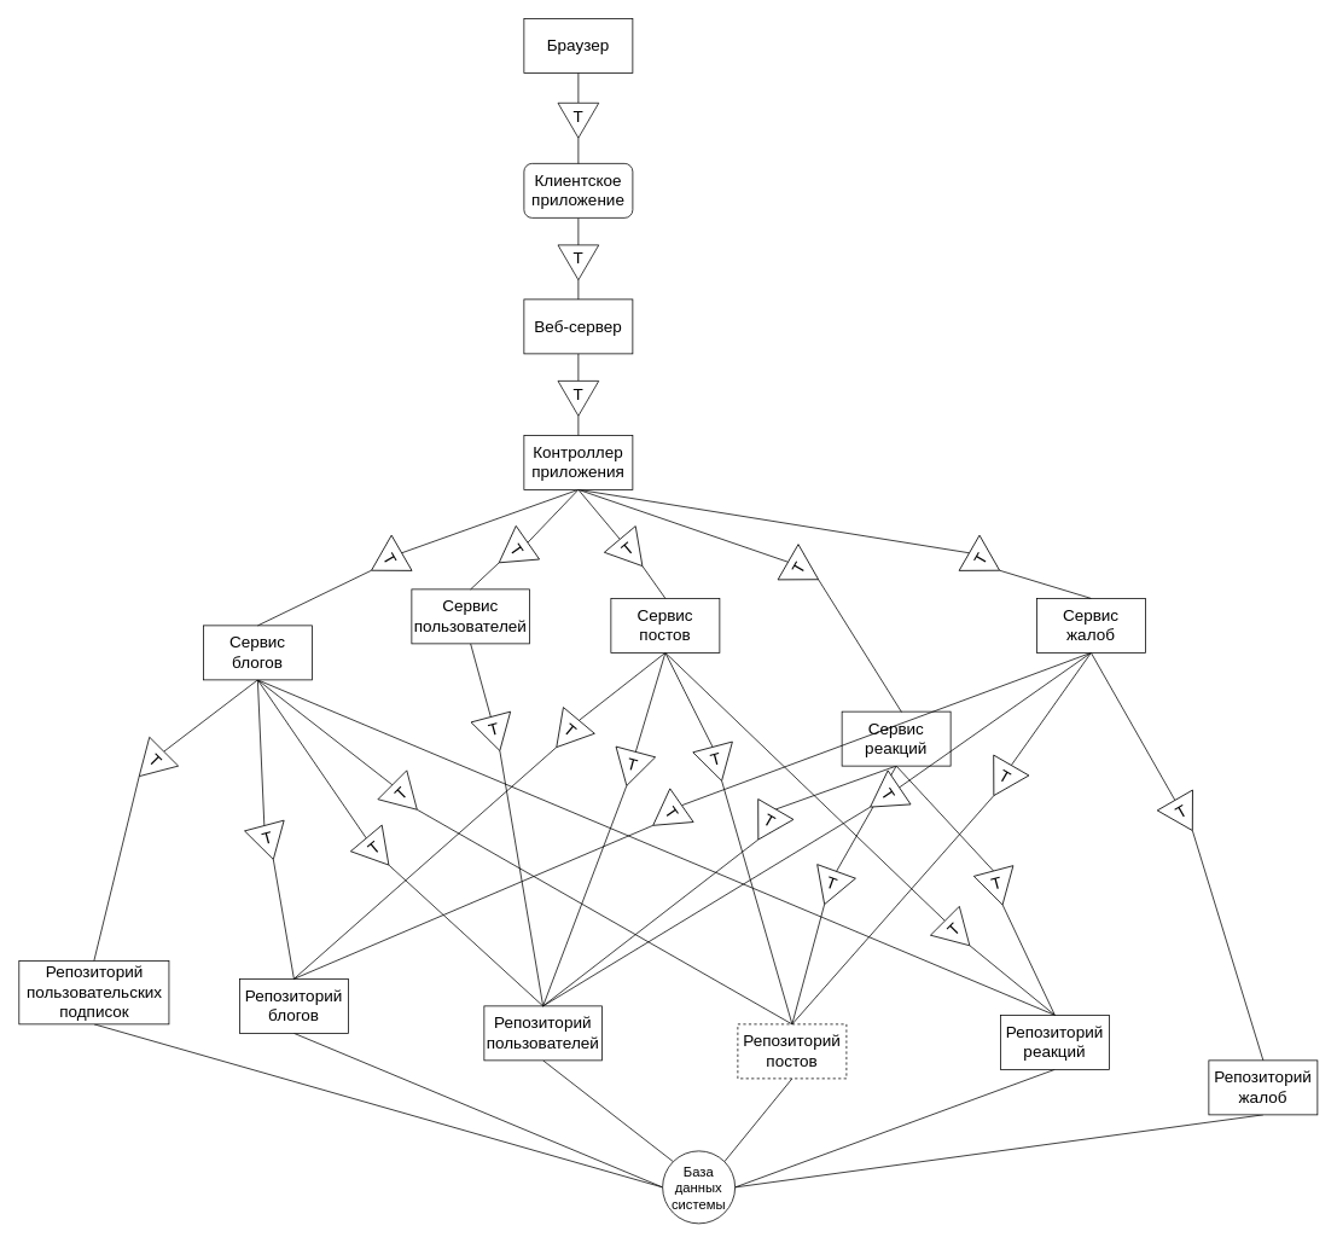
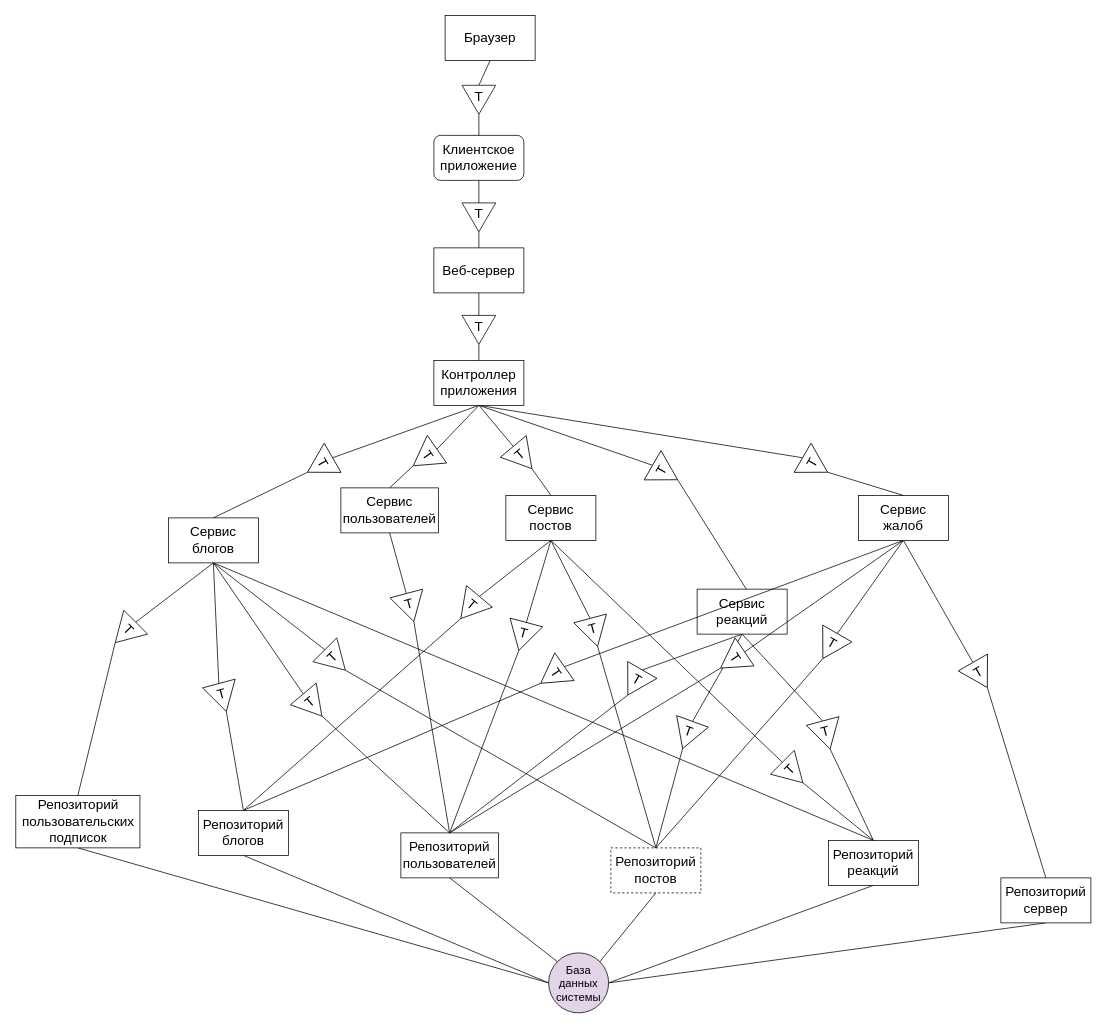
- <mxCell id="3" value="&lt;font style=&quot;&quot;&gt;&lt;font style=&quot;font-size: 18px;&quot;&gt;Браузер&lt;/font&gt;&lt;br&gt;&lt;/font&gt;" style="rounded=0;whiteSpace=wrap;html=1;labelBackgroundColor=none;" vertex="1" parent="1"><mxGeometry x="578" y="20" width="120" height="60" as="geometry" /></mxCell>
+ <mxCell id="3" value="&lt;font style=&quot;&quot;&gt;&lt;font style=&quot;font-size: 18px;&quot;&gt;Браузер&lt;/font&gt;&lt;br&gt;&lt;/font&gt;" style="rounded=0;whiteSpace=wrap;html=1;labelBackgroundColor=none;" vertex="1" parent="1"><mxGeometry x="593" y="20" width="120" height="60" as="geometry" /></mxCell>
- <mxCell id="47" value="&lt;font style=&quot;&quot;&gt;&lt;span style=&quot;font-size: 18px;&quot;&gt;Репозиторий жалоб&lt;/span&gt;&lt;br&gt;&lt;/font&gt;" style="rounded=0;whiteSpace=wrap;html=1;labelBackgroundColor=none;" vertex="1" parent="1"><mxGeometry x="1334" y="1170" width="120" height="60" as="geometry" /></mxCell>
+ <mxCell id="47" value="&lt;font style=&quot;&quot;&gt;&lt;span style=&quot;font-size: 18px;&quot;&gt;Репозиторий сервер&lt;/span&gt;&lt;br&gt;&lt;/font&gt;" style="rounded=0;whiteSpace=wrap;html=1;labelBackgroundColor=none;" vertex="1" parent="1"><mxGeometry x="1334" y="1170" width="120" height="60" as="geometry" /></mxCell>
- <mxCell id="145" value="&lt;font style=&quot;font-size: 15px;&quot;&gt;База данных системы&lt;/font&gt;" style="ellipse;whiteSpace=wrap;html=1;aspect=fixed;fontFamily=Helvetica;fontSize=11;fontColor=default;" vertex="1" parent="1"><mxGeometry x="731" y="1270" width="80" height="80" as="geometry" /></mxCell>
+ <mxCell id="145" value="&lt;font style=&quot;font-size: 15px;&quot;&gt;База данных системы&lt;/font&gt;" style="ellipse;whiteSpace=wrap;html=1;aspect=fixed;fontFamily=Helvetica;fontSize=11;fontColor=default;fillColor=#e1d5e7;" vertex="1" parent="1"><mxGeometry x="731" y="1270" width="80" height="80" as="geometry" /></mxCell>
